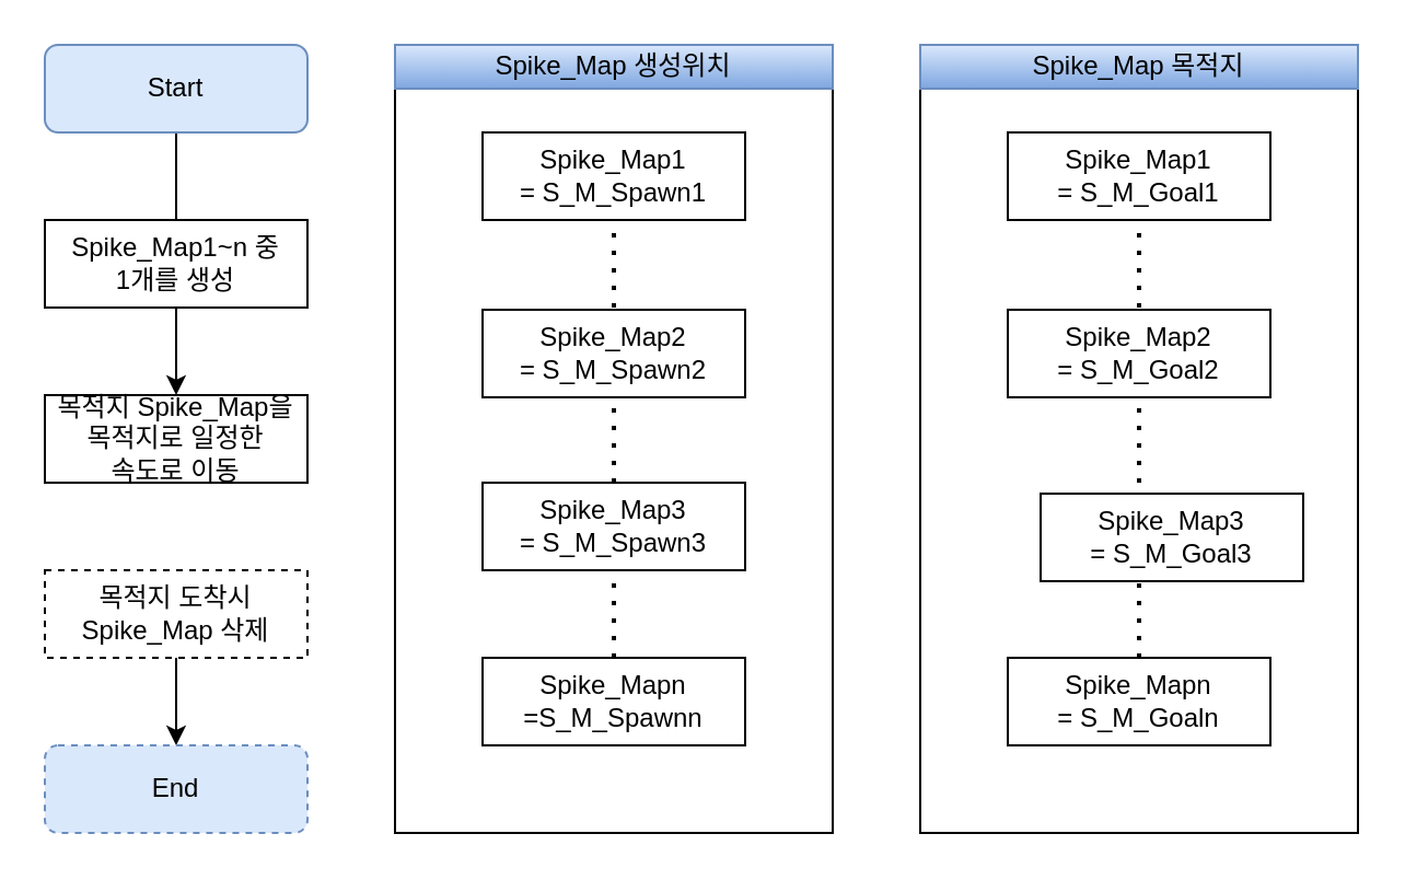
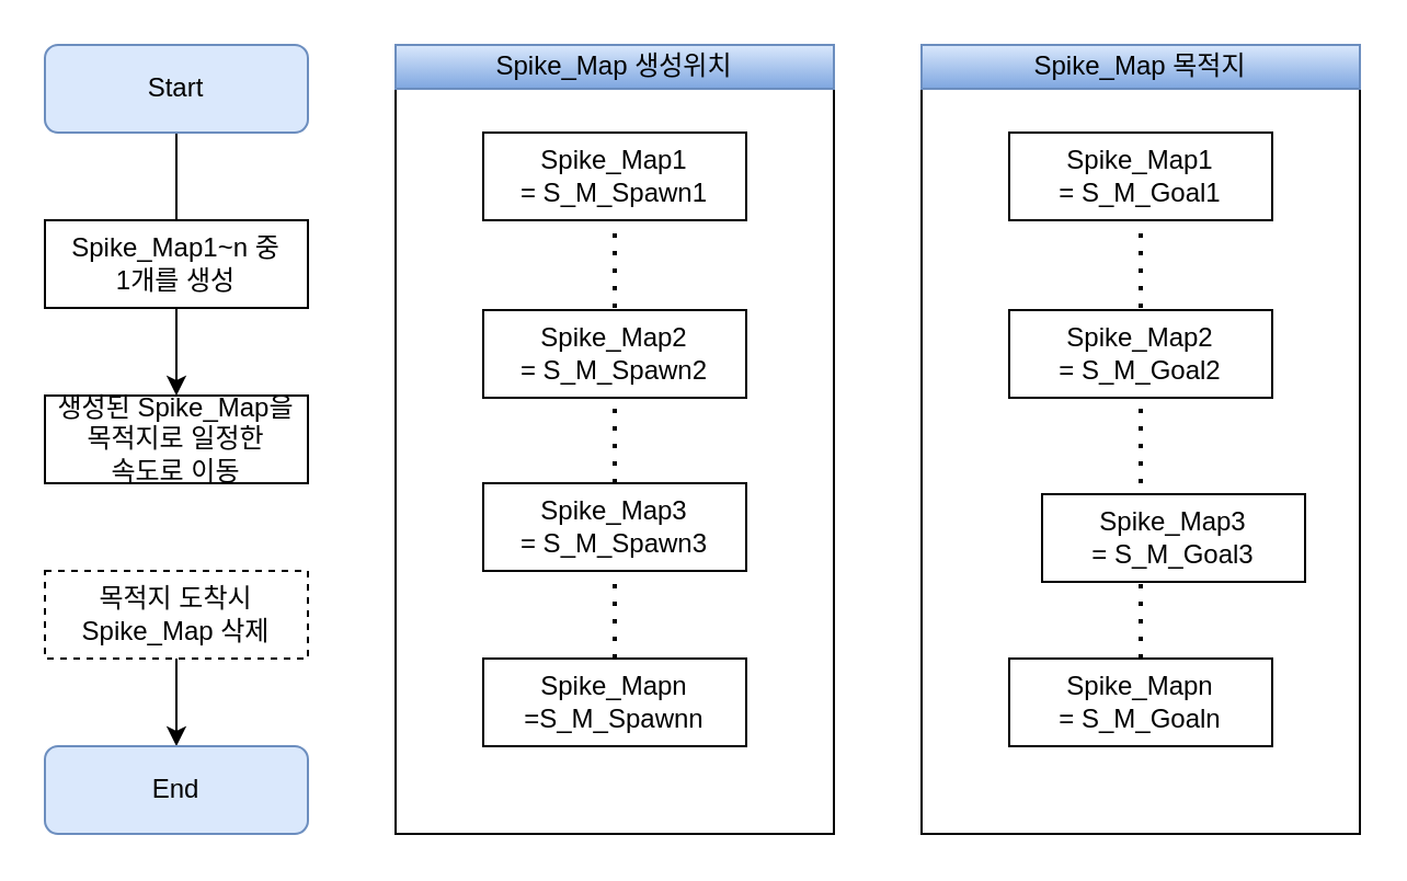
- <mxCell id="10" value="목적지 Spike_Map을&lt;br&gt;목적지로 일정한&lt;br&gt;속도로 이동" style="rounded=0;whiteSpace=wrap;html=1;" vertex="1" parent="1"><mxGeometry x="20" y="180" width="120" height="40" as="geometry" /></mxCell>
+ <mxCell id="10" value="생성된 Spike_Map을&lt;br&gt;목적지로 일정한&lt;br&gt;속도로 이동" style="rounded=0;whiteSpace=wrap;html=1;" vertex="1" parent="1"><mxGeometry x="20" y="180" width="120" height="40" as="geometry" /></mxCell>
- <mxCell id="15" value="End" style="rounded=1;whiteSpace=wrap;html=1;fillColor=#dae8fc;strokeColor=#6c8ebf;dashed=1;" vertex="1" parent="1"><mxGeometry x="20" y="340" width="120" height="40" as="geometry" /></mxCell>
+ <mxCell id="15" value="End" style="rounded=1;whiteSpace=wrap;html=1;fillColor=#dae8fc;strokeColor=#6c8ebf;" vertex="1" parent="1"><mxGeometry x="20" y="340" width="120" height="40" as="geometry" /></mxCell>
